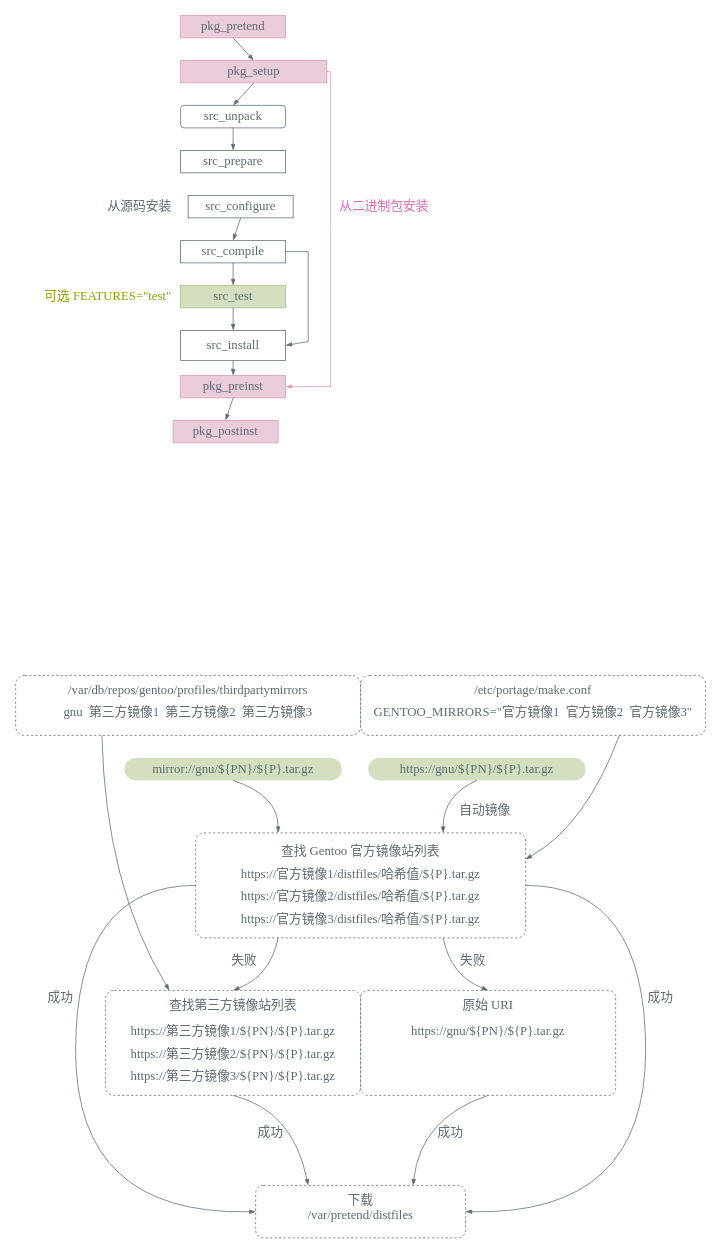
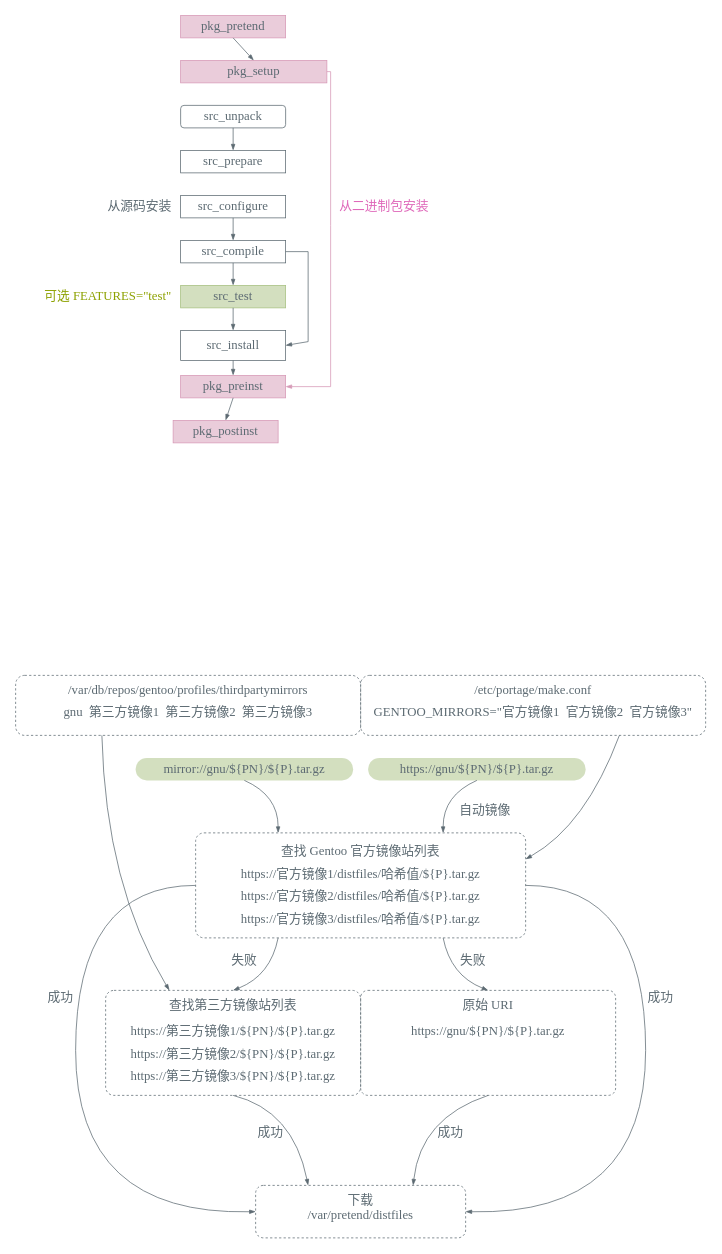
- <mxCell id="16" value="" style="endArrow=blockThin;html=1;rounded=0;strokeColor=light-dark(#5C6A72,#D3C6AA);endFill=1;exitX=0.5;exitY=1;exitDx=0;exitDy=0;entryX=0.5;entryY=0;entryDx=0;entryDy=0;fontFamily=LXGW WenKai Mono;fontSize=17;" parent="1" source="3" target="4" edge="1"><mxGeometry width="50" height="50" relative="1" as="geometry"><mxPoint x="490" y="200" as="sourcePoint" /><mxPoint x="490" y="320" as="targetPoint" /></mxGeometry></mxCell>
- <mxCell id="6" value="&lt;font style=&quot;color: light-dark(rgb(92, 106, 114), rgb(211, 198, 170));&quot;&gt;src_configure&lt;/font&gt;" style="rounded=0;whiteSpace=wrap;html=1;fillColor=none;strokeColor=light-dark(#5C6A72,#D3C6AA);fontFamily=LXGW WenKai Mono;fontColor=light-dark(#5C6A72,#D3C6AA);fontSize=17;strokeOpacity=100;fillOpacity=50;" parent="1" vertex="1"><mxGeometry x="250" y="260" width="140" height="30" as="geometry" /></mxCell>
+ <mxCell id="6" value="&lt;font style=&quot;color: light-dark(rgb(92, 106, 114), rgb(211, 198, 170));&quot;&gt;src_configure&lt;/font&gt;" style="rounded=0;whiteSpace=wrap;html=1;fillColor=none;strokeColor=light-dark(#5C6A72,#D3C6AA);fontFamily=LXGW WenKai Mono;fontColor=light-dark(#5C6A72,#D3C6AA);fontSize=17;strokeOpacity=100;fillOpacity=50;" parent="1" vertex="1"><mxGeometry x="240" y="260" width="140" height="30" as="geometry" /></mxCell>
- <mxCell id="31" value="&lt;font style=&quot;color: light-dark(rgb(92, 106, 114), rgb(211, 198, 170));&quot;&gt;mirror://gnu/${PN}/${P}.tar.gz&lt;/font&gt;" style="rounded=1;whiteSpace=wrap;html=1;fillColor=light-dark(#A7C080,#A7C080);strokeColor=none;fontFamily=LXGW WenKai Mono;fontColor=light-dark(#5C6A72,#D3C6AA);fontSize=17;strokeOpacity=100;fillOpacity=50;align=center;arcSize=50;" parent="1" vertex="1"><mxGeometry x="165" y="1010" width="290" height="30" as="geometry" /></mxCell>
+ <mxCell id="31" value="&lt;font style=&quot;color: light-dark(rgb(92, 106, 114), rgb(211, 198, 170));&quot;&gt;mirror://gnu/${PN}/${P}.tar.gz&lt;/font&gt;" style="rounded=1;whiteSpace=wrap;html=1;fillColor=light-dark(#A7C080,#A7C080);strokeColor=none;fontFamily=LXGW WenKai Mono;fontColor=light-dark(#5C6A72,#D3C6AA);fontSize=17;strokeOpacity=100;fillOpacity=50;align=center;arcSize=50;" parent="1" vertex="1"><mxGeometry x="180" y="1010" width="290" height="30" as="geometry" /></mxCell>
